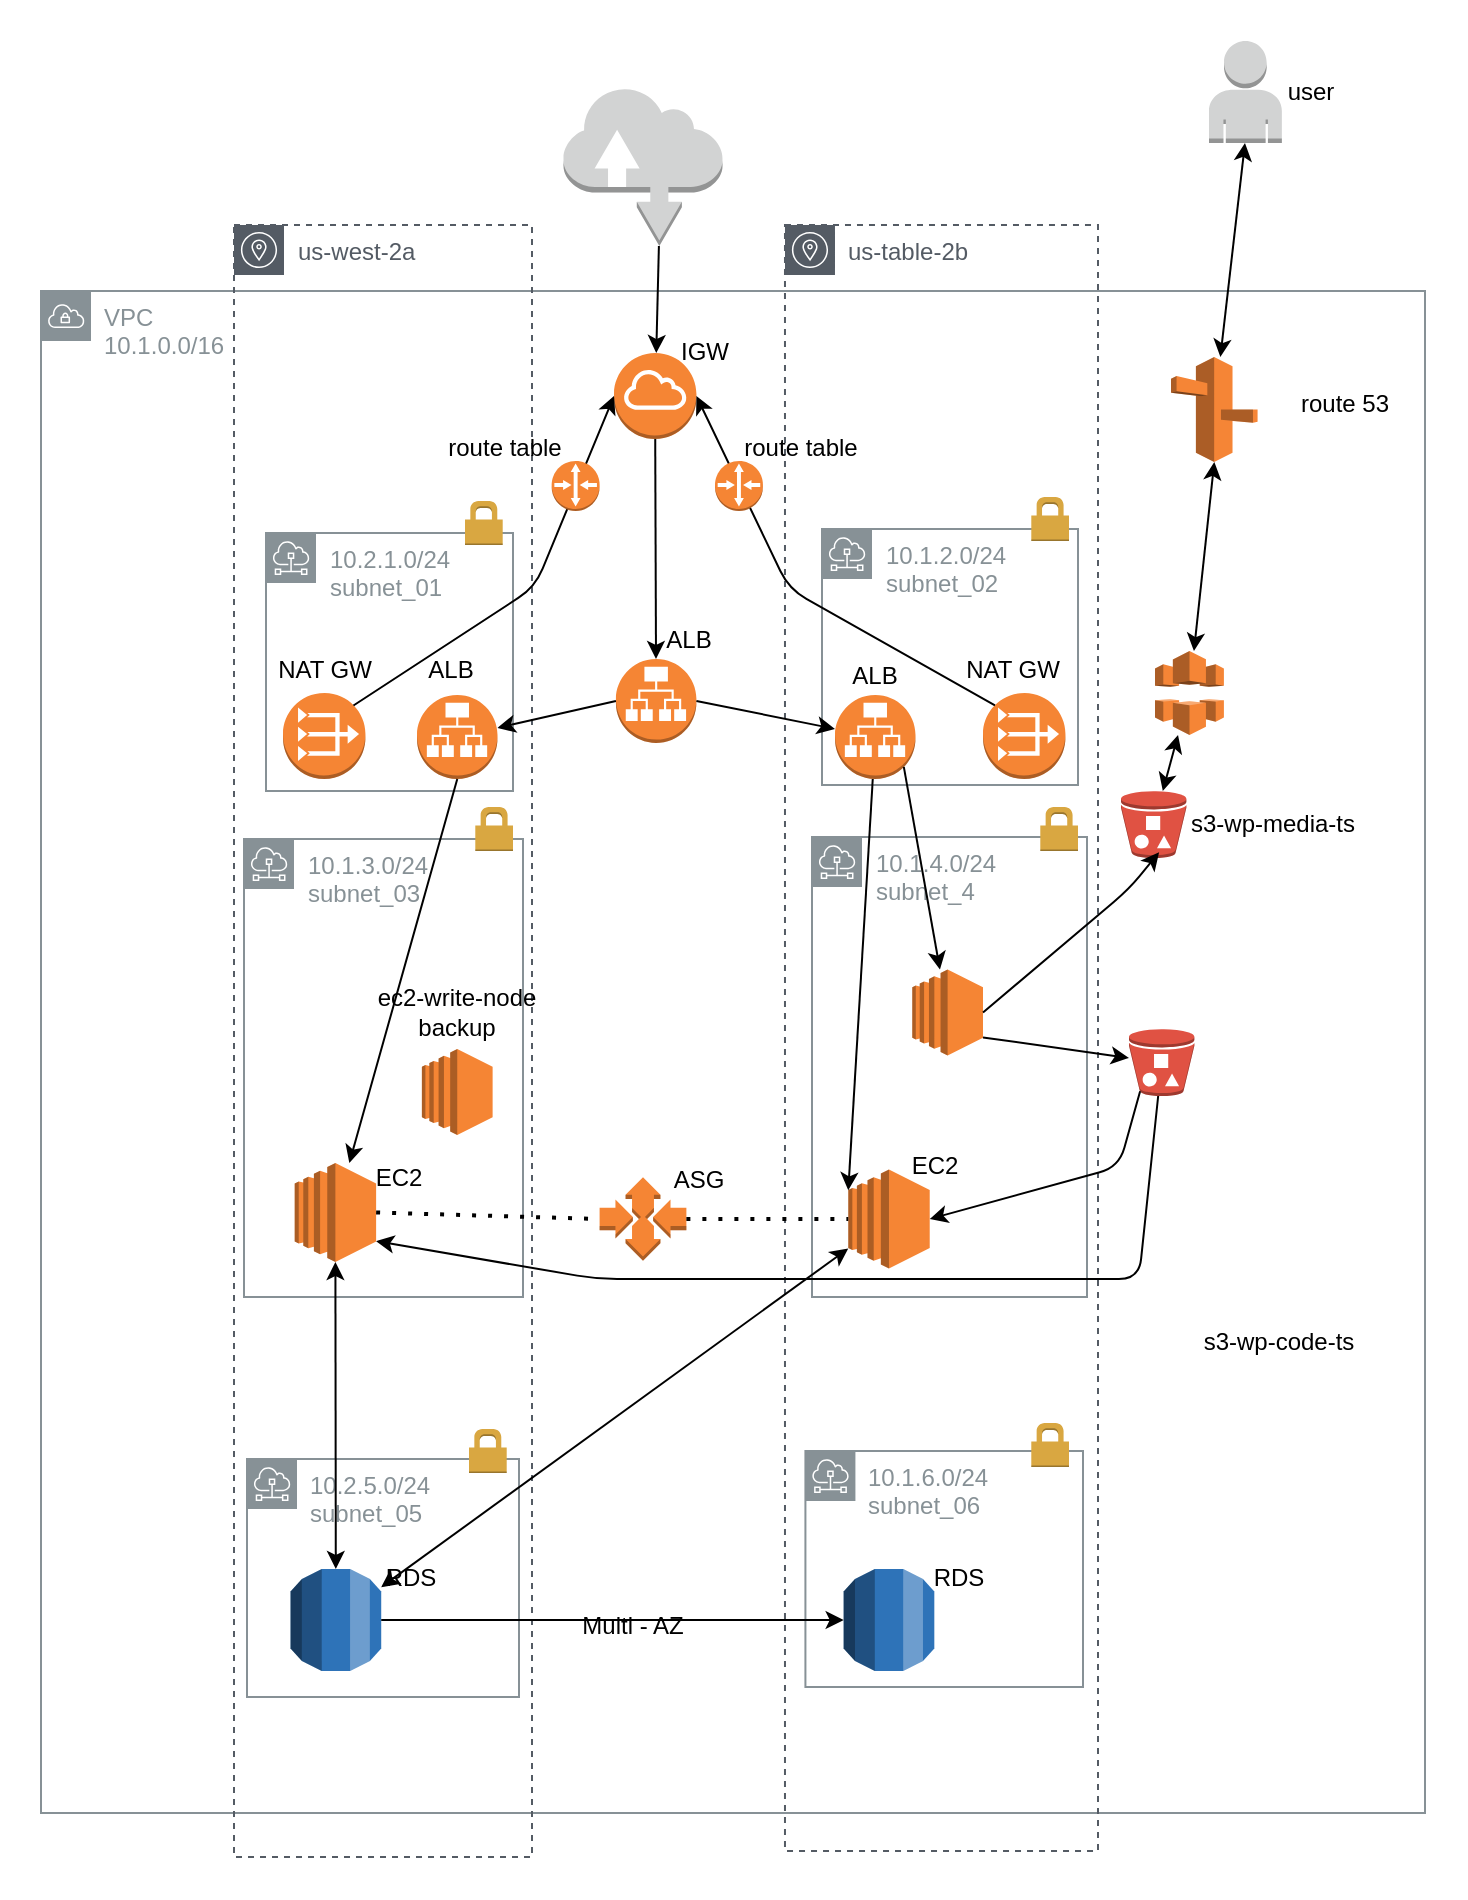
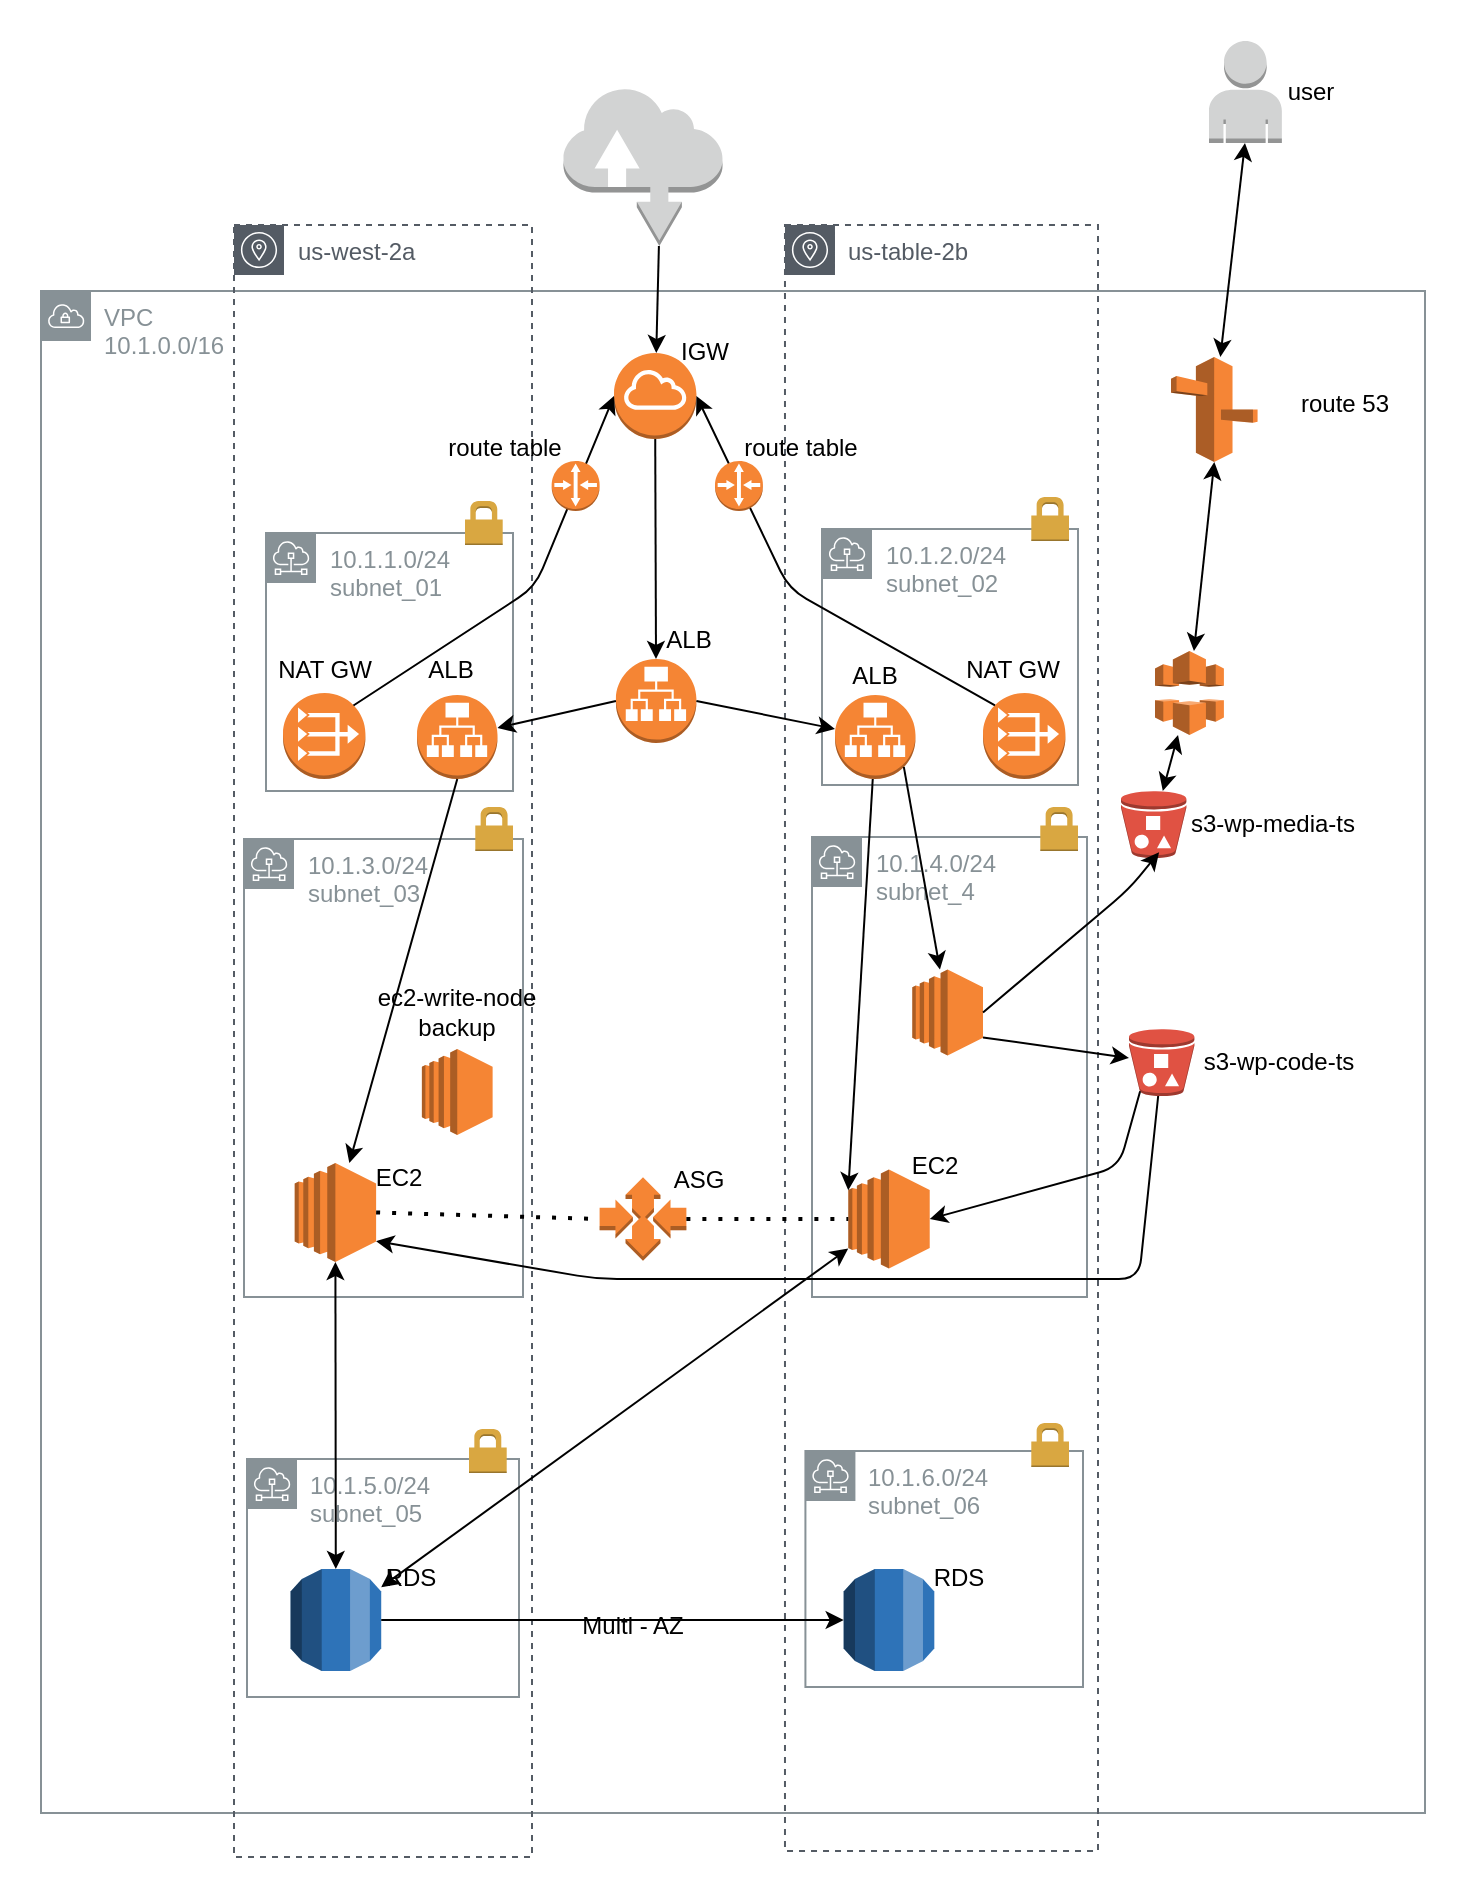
- <mxCell id="8" value="10.2.1.0/24&lt;br&gt;subnet_01" style="outlineConnect=0;gradientColor=none;html=1;whiteSpace=wrap;fontSize=12;fontStyle=0;shape=mxgraph.aws4.group;grIcon=mxgraph.aws4.group_subnet;strokeColor=#879196;fillColor=none;verticalAlign=top;align=left;spacingLeft=30;fontColor=#879196;dashed=0;" parent="1" vertex="1"><mxGeometry x="132.5" y="266" width="123.5" height="129" as="geometry" /></mxCell>
+ <mxCell id="8" value="10.1.1.0/24&lt;br&gt;subnet_01" style="outlineConnect=0;gradientColor=none;html=1;whiteSpace=wrap;fontSize=12;fontStyle=0;shape=mxgraph.aws4.group;grIcon=mxgraph.aws4.group_subnet;strokeColor=#879196;fillColor=none;verticalAlign=top;align=left;spacingLeft=30;fontColor=#879196;dashed=0;" parent="1" vertex="1"><mxGeometry x="132.5" y="266" width="123.5" height="129" as="geometry" /></mxCell>
- <mxCell id="58" value="s3-wp-code-ts" style="text;html=1;align=center;verticalAlign=middle;resizable=0;points=[];autosize=1;" parent="1" vertex="1"><mxGeometry x="596.68" y="661.75" width="85" height="18" as="geometry" /></mxCell>
+ <mxCell id="58" value="s3-wp-code-ts" style="text;html=1;align=center;verticalAlign=middle;resizable=0;points=[];autosize=1;" parent="1" vertex="1"><mxGeometry x="596.68" y="521.75" width="85" height="18" as="geometry" /></mxCell>
- <mxCell id="25" value="10.2.5.0/24&lt;br&gt;subnet_05" style="outlineConnect=0;gradientColor=none;html=1;whiteSpace=wrap;fontSize=12;fontStyle=0;shape=mxgraph.aws4.group;grIcon=mxgraph.aws4.group_subnet;strokeColor=#879196;fillColor=none;verticalAlign=top;align=left;spacingLeft=30;fontColor=#879196;dashed=0;" parent="1" vertex="1"><mxGeometry x="123" y="729" width="136" height="119" as="geometry" /></mxCell>
+ <mxCell id="25" value="10.1.5.0/24&lt;br&gt;subnet_05" style="outlineConnect=0;gradientColor=none;html=1;whiteSpace=wrap;fontSize=12;fontStyle=0;shape=mxgraph.aws4.group;grIcon=mxgraph.aws4.group_subnet;strokeColor=#879196;fillColor=none;verticalAlign=top;align=left;spacingLeft=30;fontColor=#879196;dashed=0;" parent="1" vertex="1"><mxGeometry x="123" y="729" width="136" height="119" as="geometry" /></mxCell>
